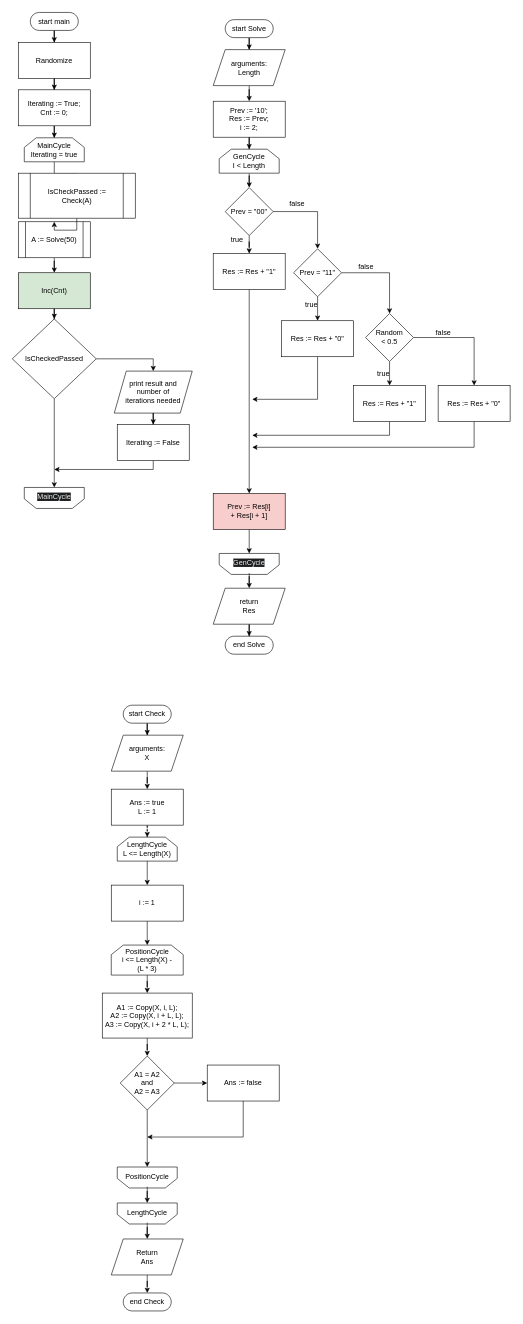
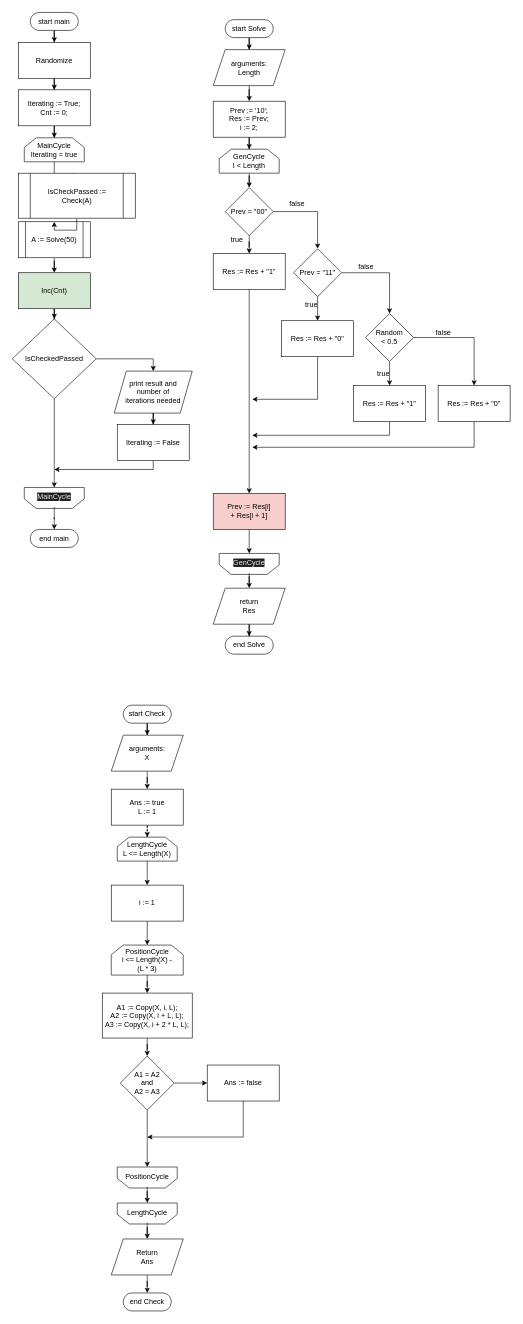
+ <mxCell id="38" value="" style="edgeStyle=orthogonalEdgeStyle;rounded=0;orthogonalLoop=1;jettySize=auto;html=1;" edge="1" parent="1" source="12" target="37"><mxGeometry relative="1" as="geometry" /></mxCell>
+ <mxCell id="37" value="end main" style="html=1;dashed=0;whiteSpace=wrap;shape=mxgraph.dfd.start" vertex="1" parent="1"><mxGeometry x="50" y="882" width="80" height="30" as="geometry" /></mxCell>
